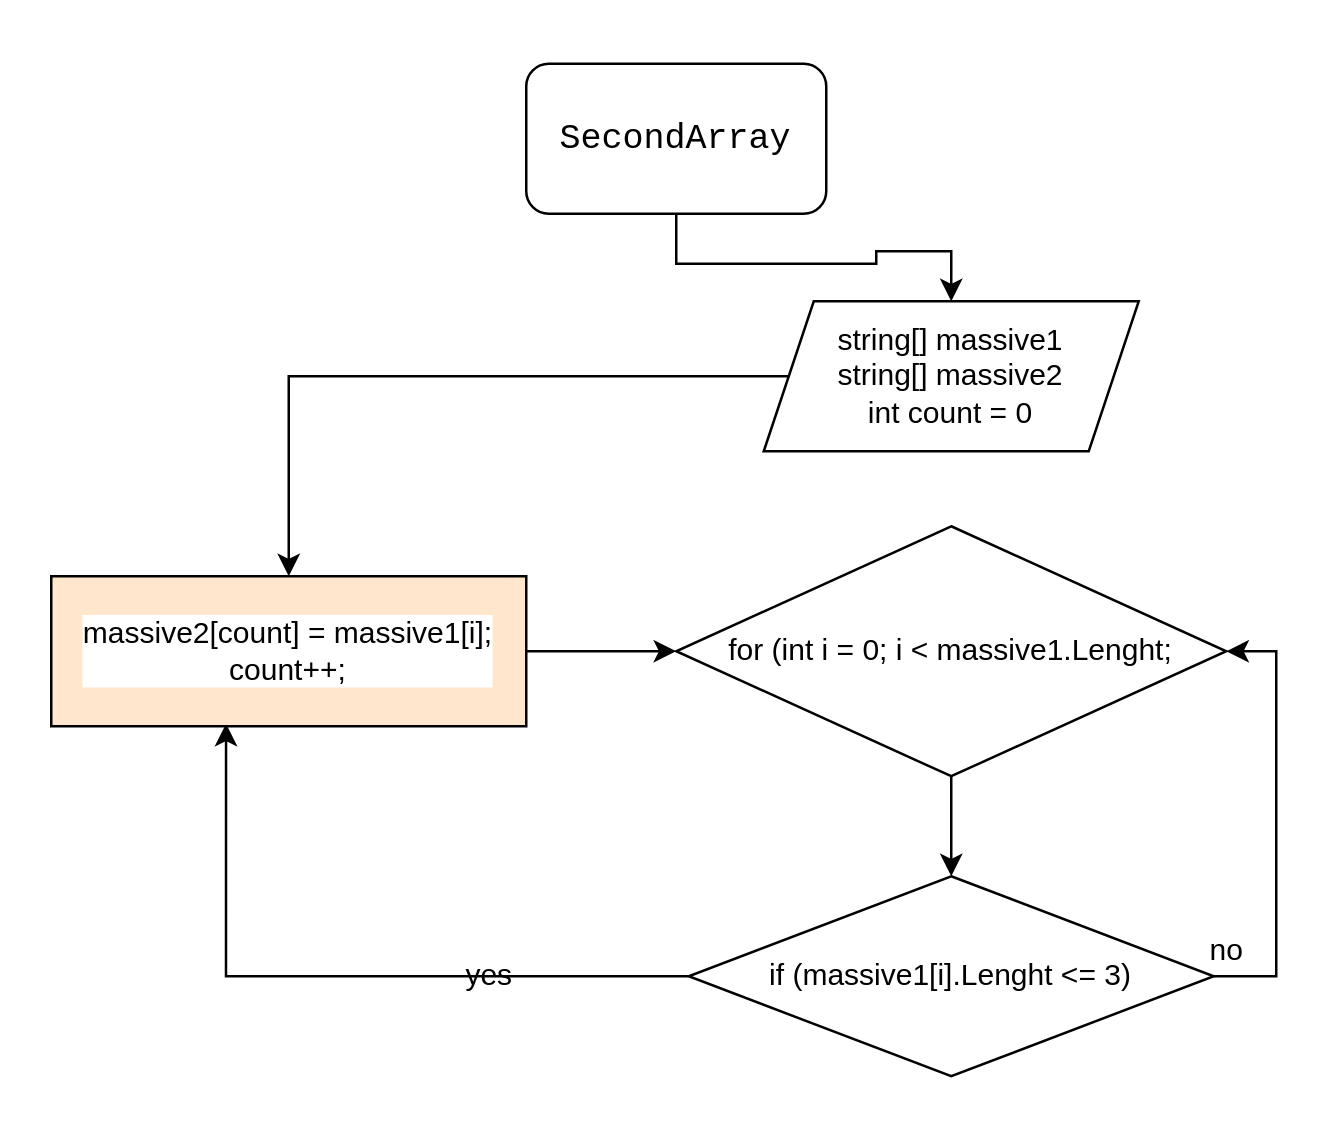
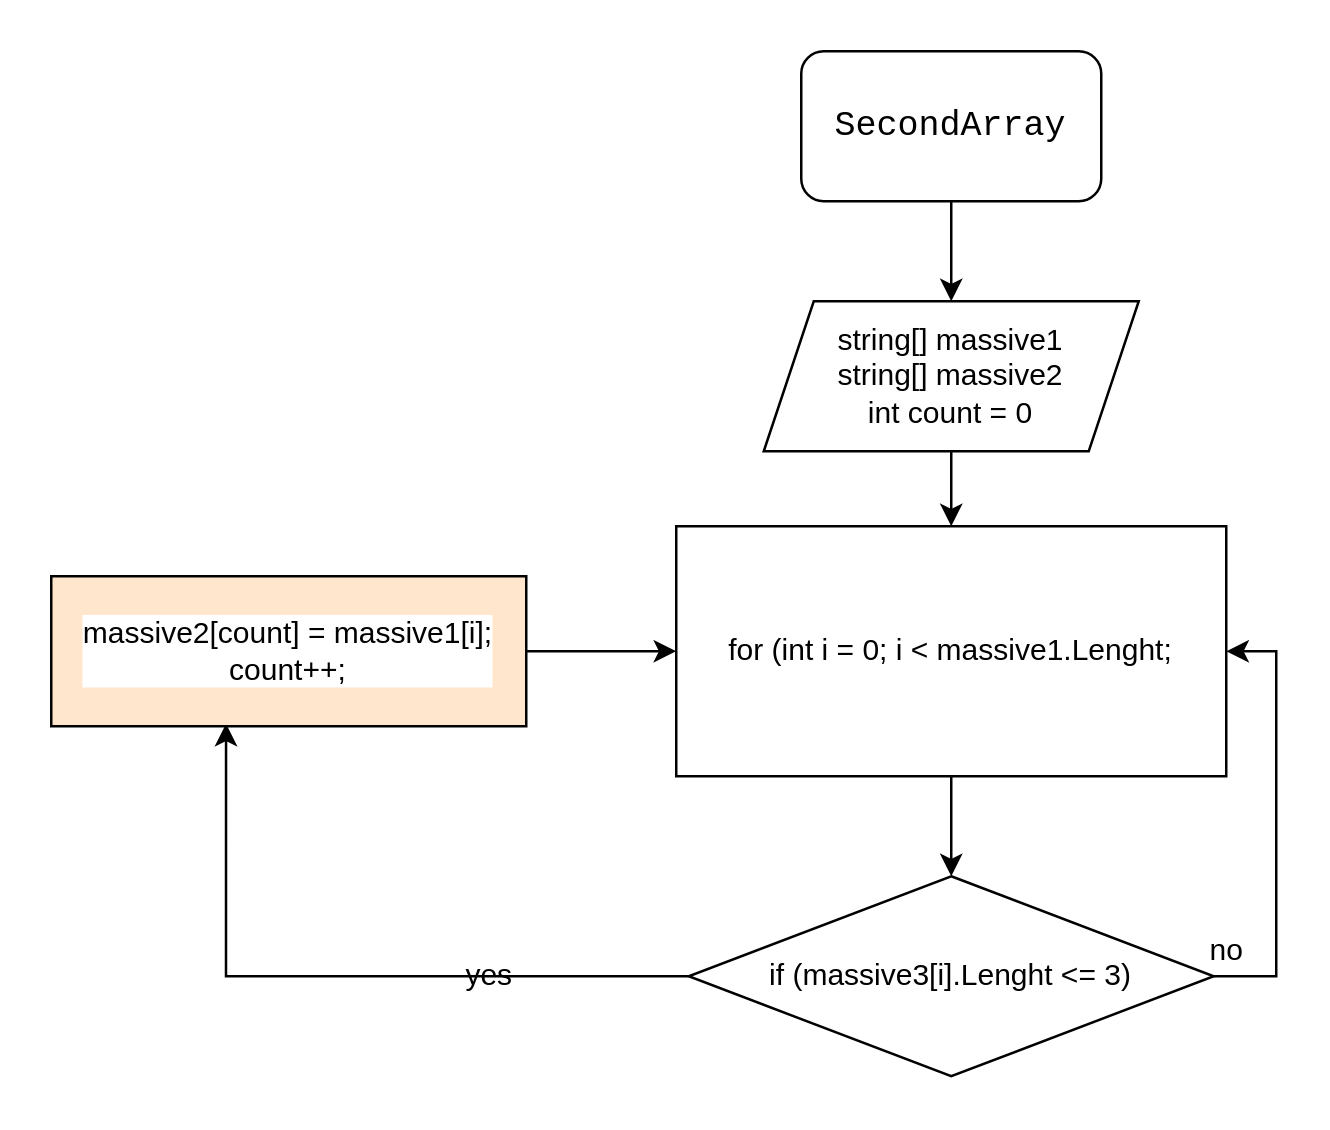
- <mxCell id="3" value="&lt;div style=&quot;font-family: Menlo, Monaco, &amp;quot;Courier New&amp;quot;, monospace; font-size: 14px; line-height: 21px;&quot;&gt;&lt;span style=&quot;background-color: rgb(255, 255, 255);&quot;&gt;SecondArray&lt;/span&gt;&lt;/div&gt;" style="rounded=1;whiteSpace=wrap;html=1;" vertex="1" parent="1"><mxGeometry x="210" y="25" width="120" height="60" as="geometry" /></mxCell>
+ <mxCell id="3" value="&lt;div style=&quot;font-family: Menlo, Monaco, &amp;quot;Courier New&amp;quot;, monospace; font-size: 14px; line-height: 21px;&quot;&gt;&lt;span style=&quot;background-color: rgb(255, 255, 255);&quot;&gt;SecondArray&lt;/span&gt;&lt;/div&gt;" style="rounded=1;whiteSpace=wrap;html=1;" vertex="1" parent="1"><mxGeometry x="320" y="20" width="120" height="60" as="geometry" /></mxCell>
- <mxCell id="4" value="" style="edgeStyle=orthogonalEdgeStyle;rounded=0;orthogonalLoop=1;jettySize=auto;html=1;fontColor=#000000;startArrow=none;startFill=0;endArrow=classic;endFill=1;" edge="1" parent="1" source="5" target="12"><mxGeometry relative="1" as="geometry" /></mxCell>
+ <mxCell id="4" value="" style="edgeStyle=orthogonalEdgeStyle;rounded=0;orthogonalLoop=1;jettySize=auto;html=1;fontColor=#000000;startArrow=none;startFill=0;endArrow=classic;endFill=1;" edge="1" parent="1" source="5" target="7"><mxGeometry relative="1" as="geometry" /></mxCell>
- <mxCell id="7" value="for (int i = 0; i &amp;lt; massive1.Lenght;" style="rhombus;whiteSpace=wrap;html=1;" vertex="1" parent="1"><mxGeometry x="270" y="210" width="220" height="100" as="geometry" /></mxCell>
+ <mxCell id="7" value="for (int i = 0; i &amp;lt; massive1.Lenght;" style="whiteSpace=wrap;html=1;rounded=0;" vertex="1" parent="1"><mxGeometry x="270" y="210" width="220" height="100" as="geometry" /></mxCell>
- <mxCell id="10" value="if (massive1[i].Lenght &amp;lt;= 3)" style="rhombus;whiteSpace=wrap;html=1;" vertex="1" parent="1"><mxGeometry x="275" y="350" width="210" height="80" as="geometry" /></mxCell>
+ <mxCell id="10" value="if (massive3[i].Lenght &amp;lt;= 3)" style="rhombus;whiteSpace=wrap;html=1;" vertex="1" parent="1"><mxGeometry x="275" y="350" width="210" height="80" as="geometry" /></mxCell>
